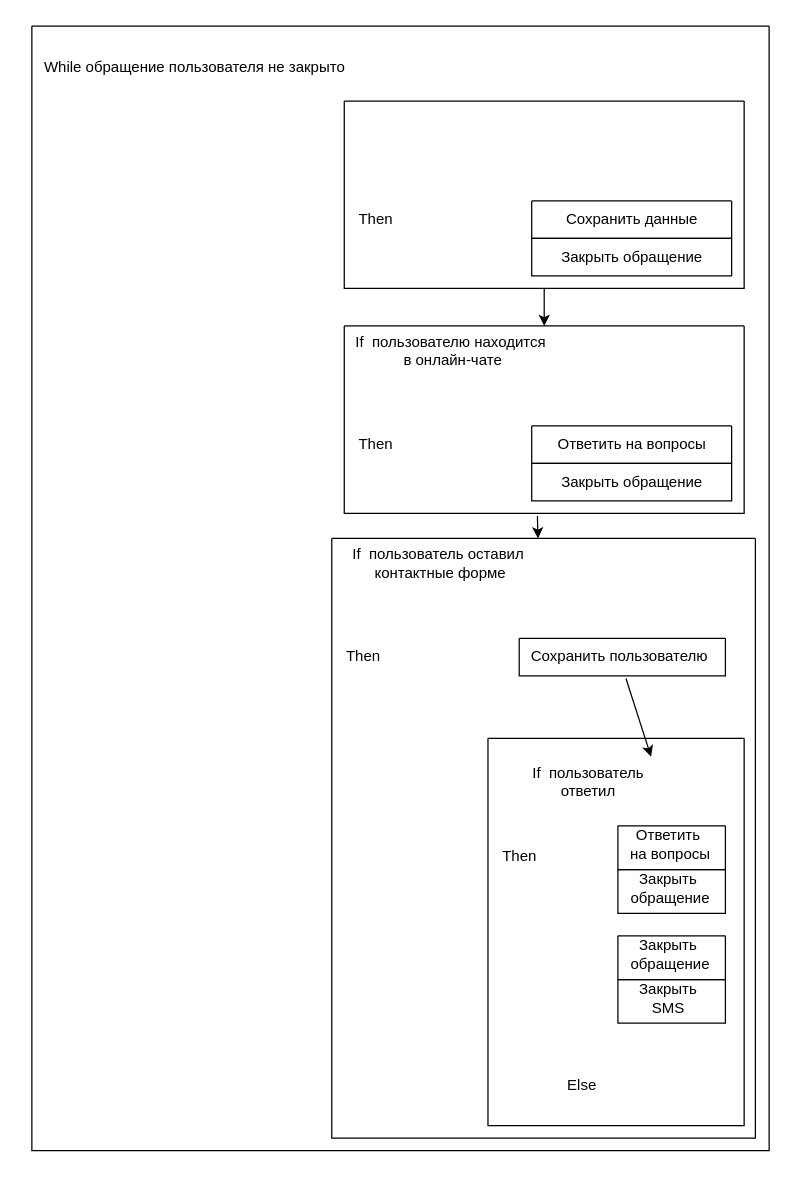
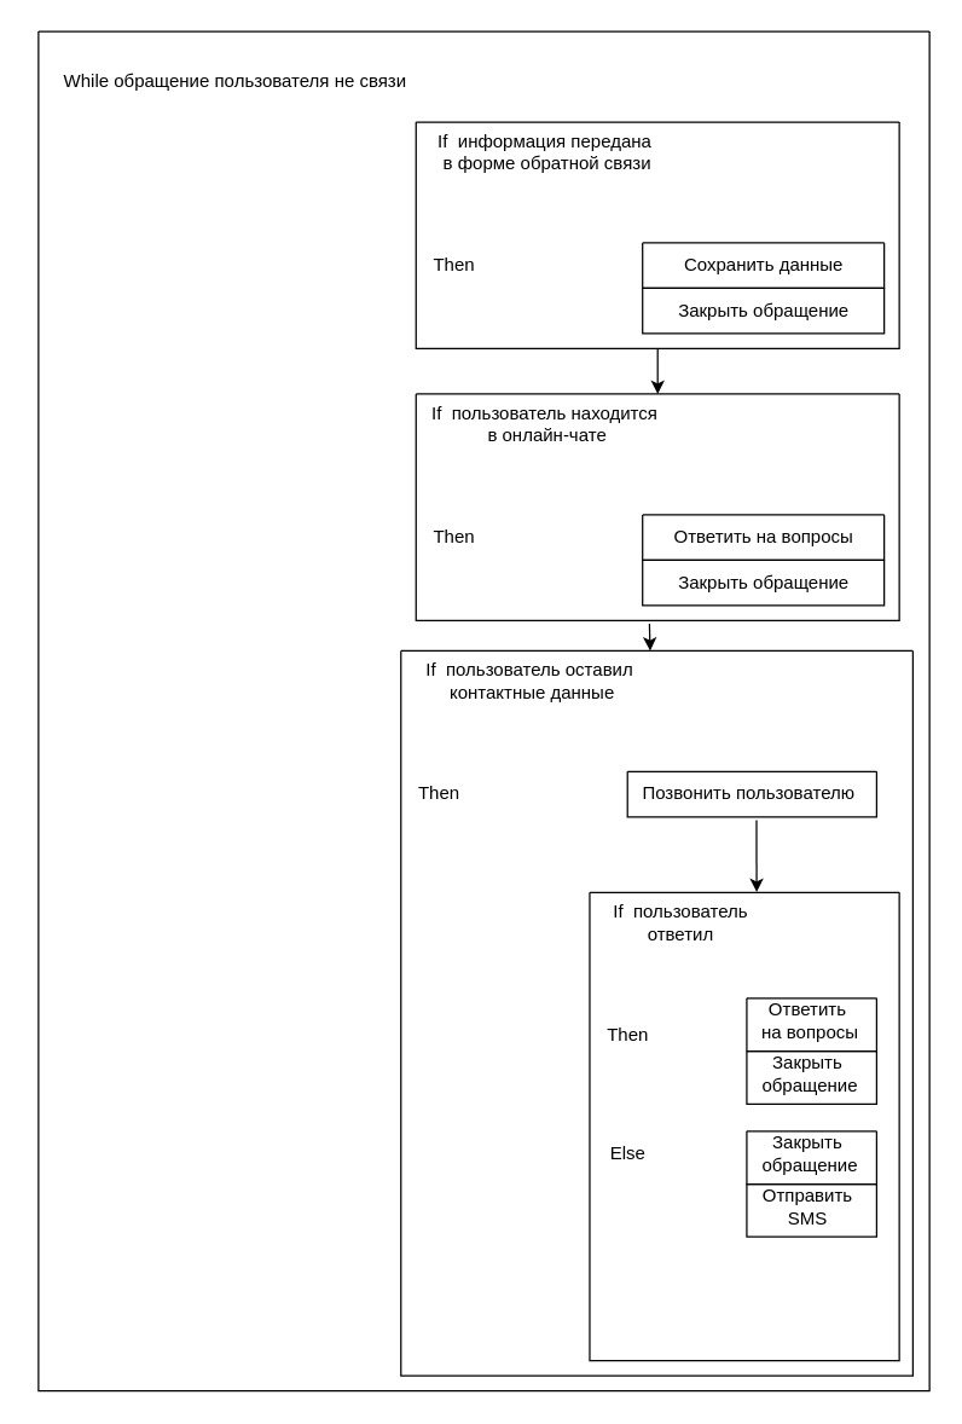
- <mxCell id="26" value="While обращение пользователя не закрыто" style="text;html=1;align=center;verticalAlign=middle;resizable=0;points=[];autosize=1;strokeColor=none;fillColor=none;" vertex="1" parent="1"><mxGeometry x="20" y="38" width="270" height="30" as="geometry" /></mxCell>
+ <mxCell id="26" value="While обращение пользователя не связи" style="text;html=1;align=center;verticalAlign=middle;resizable=0;points=[];autosize=1;strokeColor=none;fillColor=none;" vertex="1" parent="1"><mxGeometry x="20" y="38" width="270" height="30" as="geometry" /></mxCell>
+ <mxCell id="4" value="If&amp;nbsp; информация передана&lt;br&gt;&amp;nbsp;в форме обратной связи" style="text;html=1;align=center;verticalAlign=middle;resizable=0;points=[];autosize=1;strokeColor=none;fillColor=none;" vertex="1" parent="3"><mxGeometry width="170" height="40" as="geometry" /></mxCell>
- <mxCell id="30" value="If&amp;nbsp; пользователю находится&lt;br&gt;&amp;nbsp;в онлайн-чате" style="text;html=1;align=center;verticalAlign=middle;resizable=0;points=[];autosize=1;strokeColor=none;fillColor=none;" vertex="1" parent="29"><mxGeometry x="-5" width="180" height="40" as="geometry" /></mxCell>
+ <mxCell id="30" value="If&amp;nbsp; пользователь находится&lt;br&gt;&amp;nbsp;в онлайн-чате" style="text;html=1;align=center;verticalAlign=middle;resizable=0;points=[];autosize=1;strokeColor=none;fillColor=none;" vertex="1" parent="29"><mxGeometry x="-5" width="180" height="40" as="geometry" /></mxCell>
- <mxCell id="9" value="If&amp;nbsp; пользователь оставил&lt;br&gt;&amp;nbsp;контактные форме" style="text;html=1;align=center;verticalAlign=middle;resizable=0;points=[];autosize=1;strokeColor=none;fillColor=none;" vertex="1" parent="8"><mxGeometry x="5" width="160" height="40" as="geometry" /></mxCell>
+ <mxCell id="9" value="If&amp;nbsp; пользователь оставил&lt;br&gt;&amp;nbsp;контактные данные" style="text;html=1;align=center;verticalAlign=middle;resizable=0;points=[];autosize=1;strokeColor=none;fillColor=none;" vertex="1" parent="8"><mxGeometry x="5" width="160" height="40" as="geometry" /></mxCell>
- <mxCell id="12" value="Сохранить пользователю" style="text;html=1;align=center;verticalAlign=middle;resizable=0;points=[];autosize=1;strokeColor=none;fillColor=none;" vertex="1" parent="11"><mxGeometry x="-5" width="170" height="30" as="geometry" /></mxCell>
+ <mxCell id="12" value="Позвонить пользователю" style="text;html=1;align=center;verticalAlign=middle;resizable=0;points=[];autosize=1;strokeColor=none;fillColor=none;" vertex="1" parent="11"><mxGeometry x="-5" width="170" height="30" as="geometry" /></mxCell>
- <mxCell id="14" value="If&amp;nbsp; пользователь&lt;br&gt;ответил" style="text;html=1;align=center;verticalAlign=middle;resizable=0;points=[];autosize=1;strokeColor=none;fillColor=none;" vertex="1" parent="13"><mxGeometry x="20" y="15" width="120" height="40" as="geometry" /></mxCell>
+ <mxCell id="14" value="If&amp;nbsp; пользователь&lt;br&gt;ответил" style="text;html=1;align=center;verticalAlign=middle;resizable=0;points=[];autosize=1;strokeColor=none;fillColor=none;" vertex="1" parent="13"><mxGeometry width="120" height="40" as="geometry" /></mxCell>
- <mxCell id="24" value="Закрыть&lt;br&gt;SMS" style="text;html=1;align=center;verticalAlign=middle;resizable=0;points=[];autosize=1;strokeColor=none;fillColor=none;" vertex="1" parent="23"><mxGeometry y="-5" width="80" height="40" as="geometry" /></mxCell>
+ <mxCell id="24" value="Отправить&lt;br&gt;SMS" style="text;html=1;align=center;verticalAlign=middle;resizable=0;points=[];autosize=1;strokeColor=none;fillColor=none;" vertex="1" parent="23"><mxGeometry y="-5" width="80" height="40" as="geometry" /></mxCell>
- <mxCell id="20" value="Else" style="text;html=1;align=center;verticalAlign=middle;resizable=0;points=[];autosize=1;strokeColor=none;fillColor=none;" vertex="1" parent="13"><mxGeometry x="50" y="263" width="50" height="30" as="geometry" /></mxCell>
+ <mxCell id="20" value="Else" style="text;html=1;align=center;verticalAlign=middle;resizable=0;points=[];autosize=1;strokeColor=none;fillColor=none;" vertex="1" parent="13"><mxGeometry y="158" width="50" height="30" as="geometry" /></mxCell>
